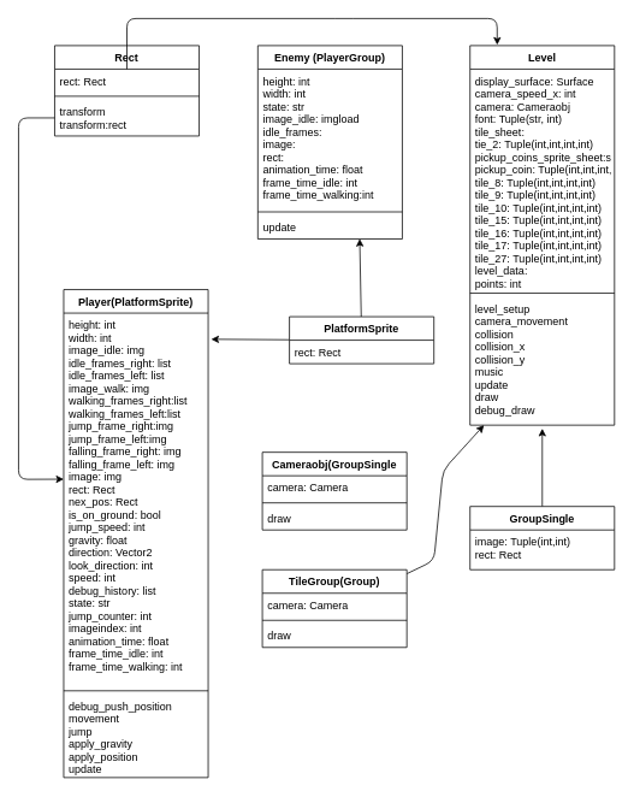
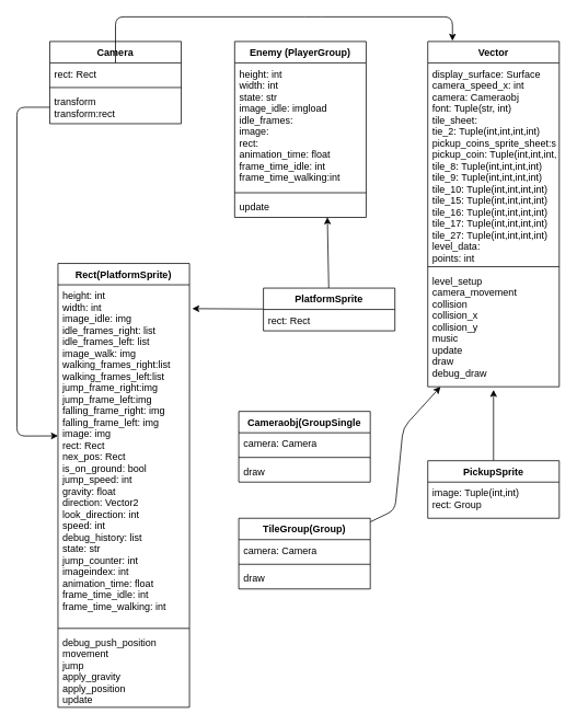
- <mxCell id="3" value="Rect" style="swimlane;fontStyle=1;align=center;verticalAlign=top;childLayout=stackLayout;horizontal=1;startSize=26;horizontalStack=0;resizeParent=1;resizeParentMax=0;resizeLast=0;collapsible=1;marginBottom=0;" vertex="1" parent="1"><mxGeometry x="60" y="50" width="160" height="100" as="geometry" /></mxCell>
+ <mxCell id="3" value="Camera" style="swimlane;fontStyle=1;align=center;verticalAlign=top;childLayout=stackLayout;horizontal=1;startSize=26;horizontalStack=0;resizeParent=1;resizeParentMax=0;resizeLast=0;collapsible=1;marginBottom=0;" vertex="1" parent="1"><mxGeometry x="60" y="50" width="160" height="100" as="geometry" /></mxCell>
- <mxCell id="18" value="Level" style="swimlane;fontStyle=1;align=center;verticalAlign=top;childLayout=stackLayout;horizontal=1;startSize=26;horizontalStack=0;resizeParent=1;resizeParentMax=0;resizeLast=0;collapsible=1;marginBottom=0;" vertex="1" parent="1"><mxGeometry x="520" y="50" width="160" height="420" as="geometry" /></mxCell>
+ <mxCell id="18" value="Vector" style="swimlane;fontStyle=1;align=center;verticalAlign=top;childLayout=stackLayout;horizontal=1;startSize=26;horizontalStack=0;resizeParent=1;resizeParentMax=0;resizeLast=0;collapsible=1;marginBottom=0;" vertex="1" parent="1"><mxGeometry x="520" y="50" width="160" height="420" as="geometry" /></mxCell>
- <mxCell id="11" value="Player(PlatformSprite)" style="swimlane;fontStyle=1;align=center;verticalAlign=top;childLayout=stackLayout;horizontal=1;startSize=26;horizontalStack=0;resizeParent=1;resizeParentMax=0;resizeLast=0;collapsible=1;marginBottom=0;" vertex="1" parent="1"><mxGeometry x="70" y="320" width="160" height="540" as="geometry" /></mxCell>
+ <mxCell id="11" value="Rect(PlatformSprite)" style="swimlane;fontStyle=1;align=center;verticalAlign=top;childLayout=stackLayout;horizontal=1;startSize=26;horizontalStack=0;resizeParent=1;resizeParentMax=0;resizeLast=0;collapsible=1;marginBottom=0;" vertex="1" parent="1"><mxGeometry x="70" y="320" width="160" height="540" as="geometry" /></mxCell>
- <mxCell id="16" value="GroupSingle" style="swimlane;fontStyle=1;align=center;verticalAlign=top;childLayout=stackLayout;horizontal=1;startSize=26;horizontalStack=0;resizeParent=1;resizeParentMax=0;resizeLast=0;collapsible=1;marginBottom=0;" vertex="1" parent="1"><mxGeometry x="520" y="560" width="160" height="70" as="geometry" /></mxCell>
+ <mxCell id="16" value="PickupSprite" style="swimlane;fontStyle=1;align=center;verticalAlign=top;childLayout=stackLayout;horizontal=1;startSize=26;horizontalStack=0;resizeParent=1;resizeParentMax=0;resizeLast=0;collapsible=1;marginBottom=0;" vertex="1" parent="1"><mxGeometry x="520" y="560" width="160" height="70" as="geometry" /></mxCell>
- <mxCell id="17" value="image: Tuple(int,int)&#10;rect: Rect" style="text;strokeColor=none;fillColor=none;align=left;verticalAlign=top;spacingLeft=4;spacingRight=4;overflow=hidden;rotatable=0;points=[[0,0.5],[1,0.5]];portConstraint=eastwest;" vertex="1" parent="16"><mxGeometry y="26" width="160" height="44" as="geometry" /></mxCell>
+ <mxCell id="17" value="image: Tuple(int,int)&#10;rect: Group" style="text;strokeColor=none;fillColor=none;align=left;verticalAlign=top;spacingLeft=4;spacingRight=4;overflow=hidden;rotatable=0;points=[[0,0.5],[1,0.5]];portConstraint=eastwest;" vertex="1" parent="16"><mxGeometry y="26" width="160" height="44" as="geometry" /></mxCell>
